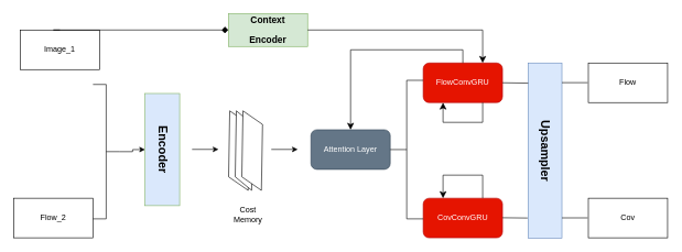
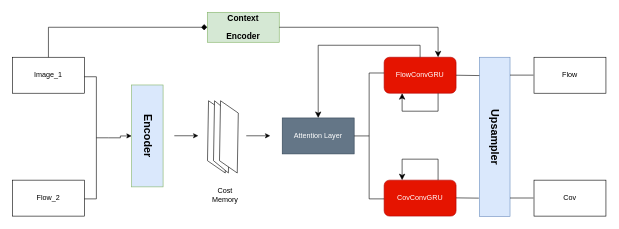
- <mxCell id="2" value="Image_1" style="rounded=0;whiteSpace=wrap;html=1;" vertex="1" parent="1"><mxGeometry x="30" y="45" width="120" height="60" as="geometry" /></mxCell>
+ <mxCell id="2" value="Image_1" style="rounded=0;whiteSpace=wrap;html=1;" vertex="1" parent="1"><mxGeometry x="20" y="95" width="120" height="60" as="geometry" /></mxCell>
- <mxCell id="18" value="Attention Layer" style="whiteSpace=wrap;html=1;fillColor=#647687;fontColor=#ffffff;strokeColor=#314354;rounded=1;" vertex="1" parent="1"><mxGeometry x="470" y="196.25" width="120" height="60" as="geometry" /></mxCell>
+ <mxCell id="18" value="Attention Layer" style="rounded=0;whiteSpace=wrap;html=1;fillColor=#647687;fontColor=#ffffff;strokeColor=#314354;" vertex="1" parent="1"><mxGeometry x="470" y="196.25" width="120" height="60" as="geometry" /></mxCell>
